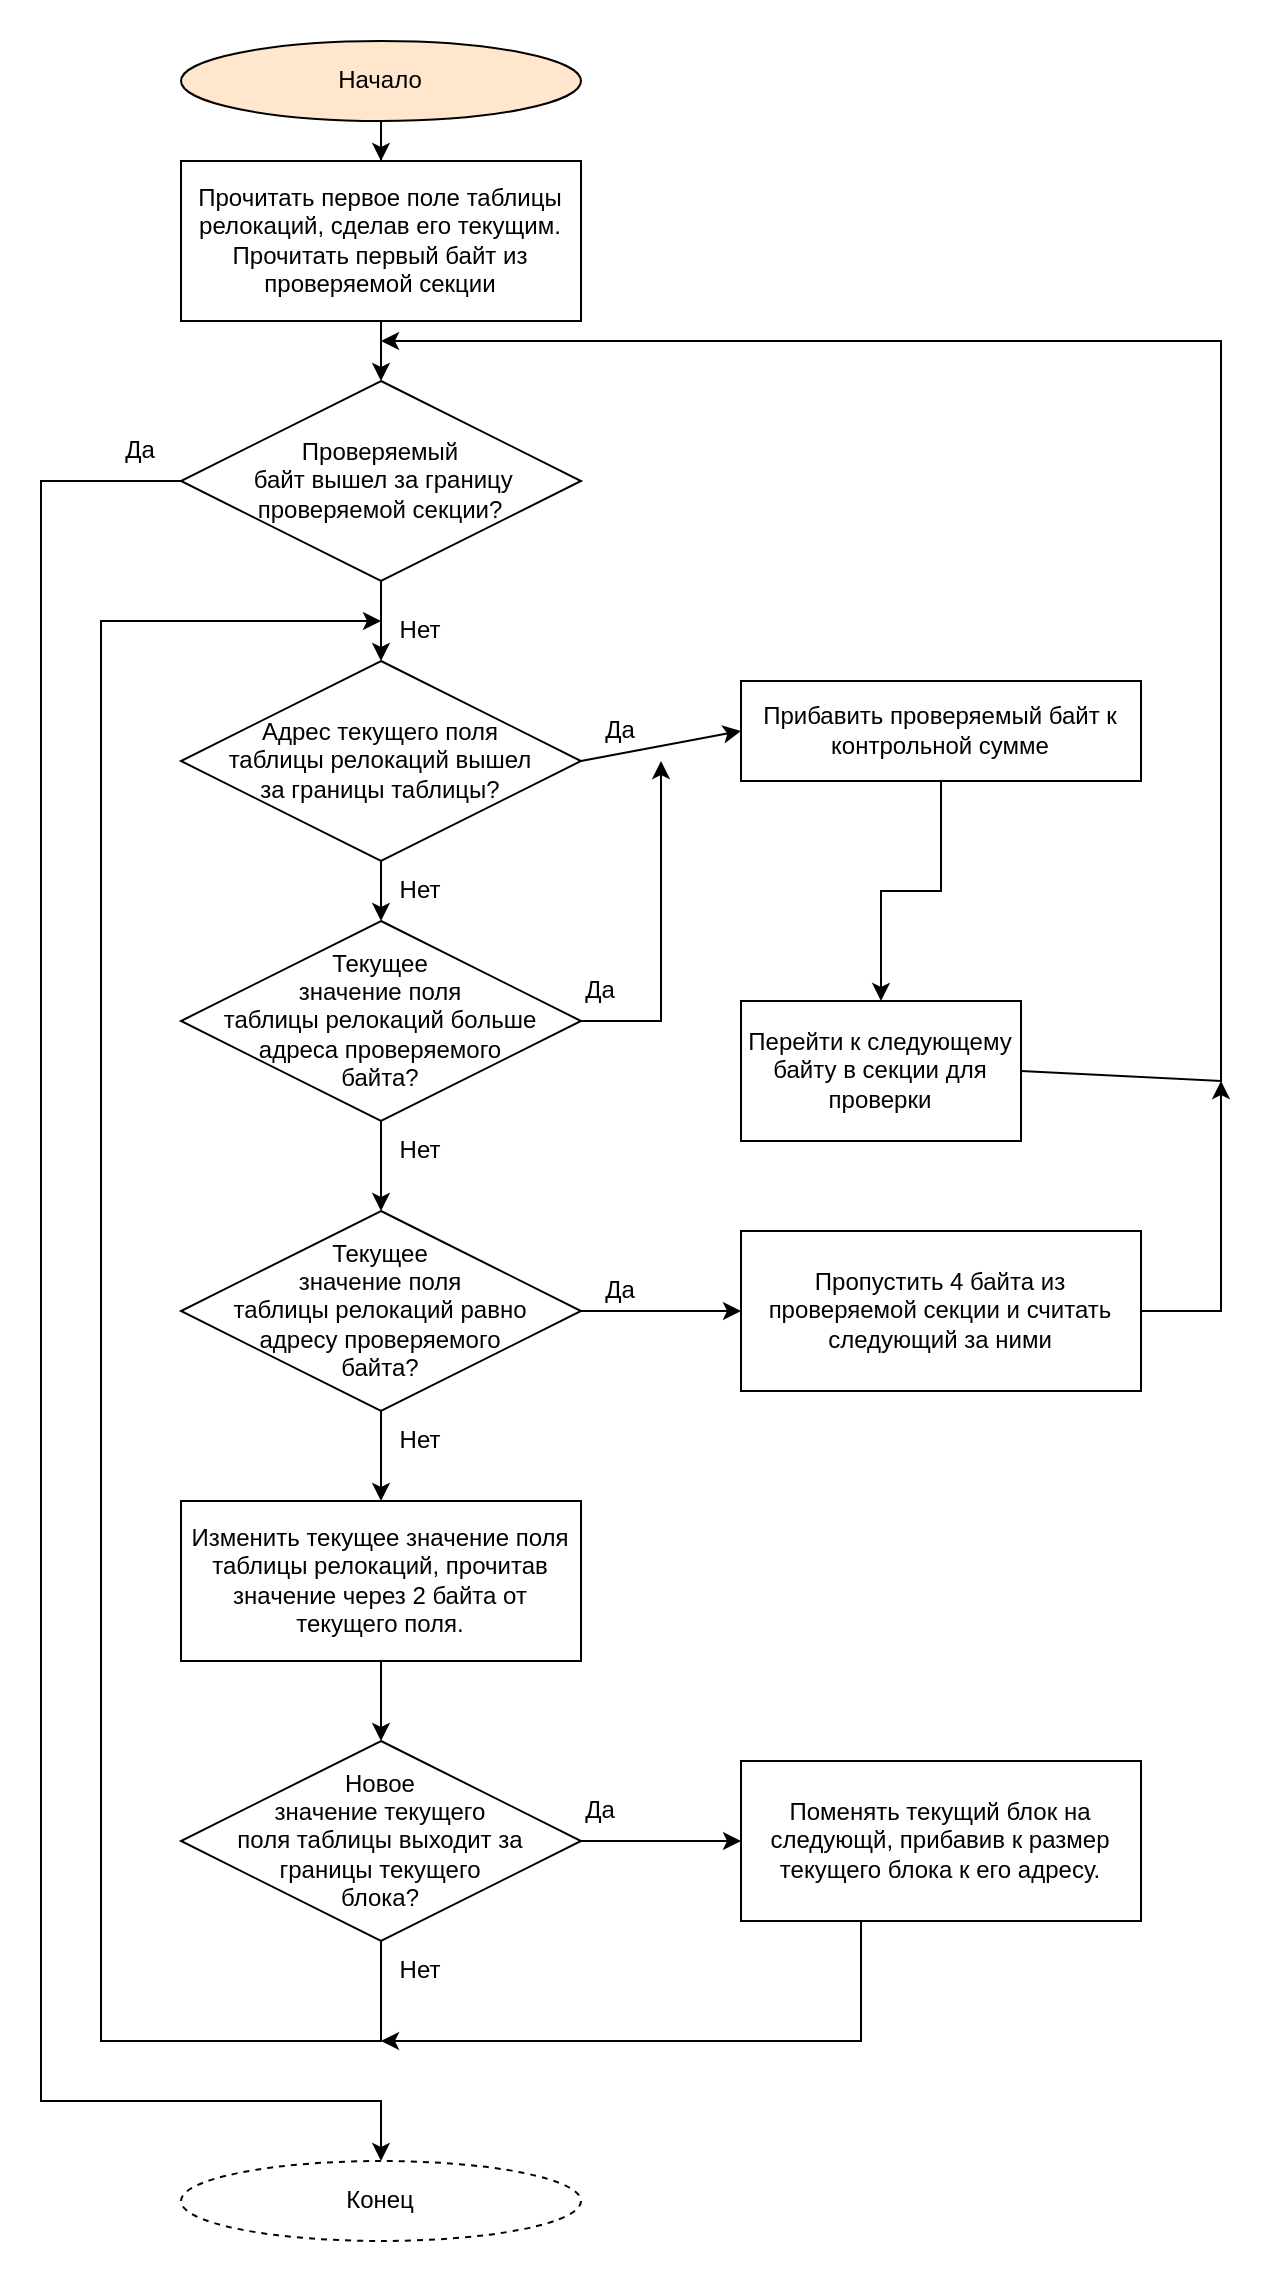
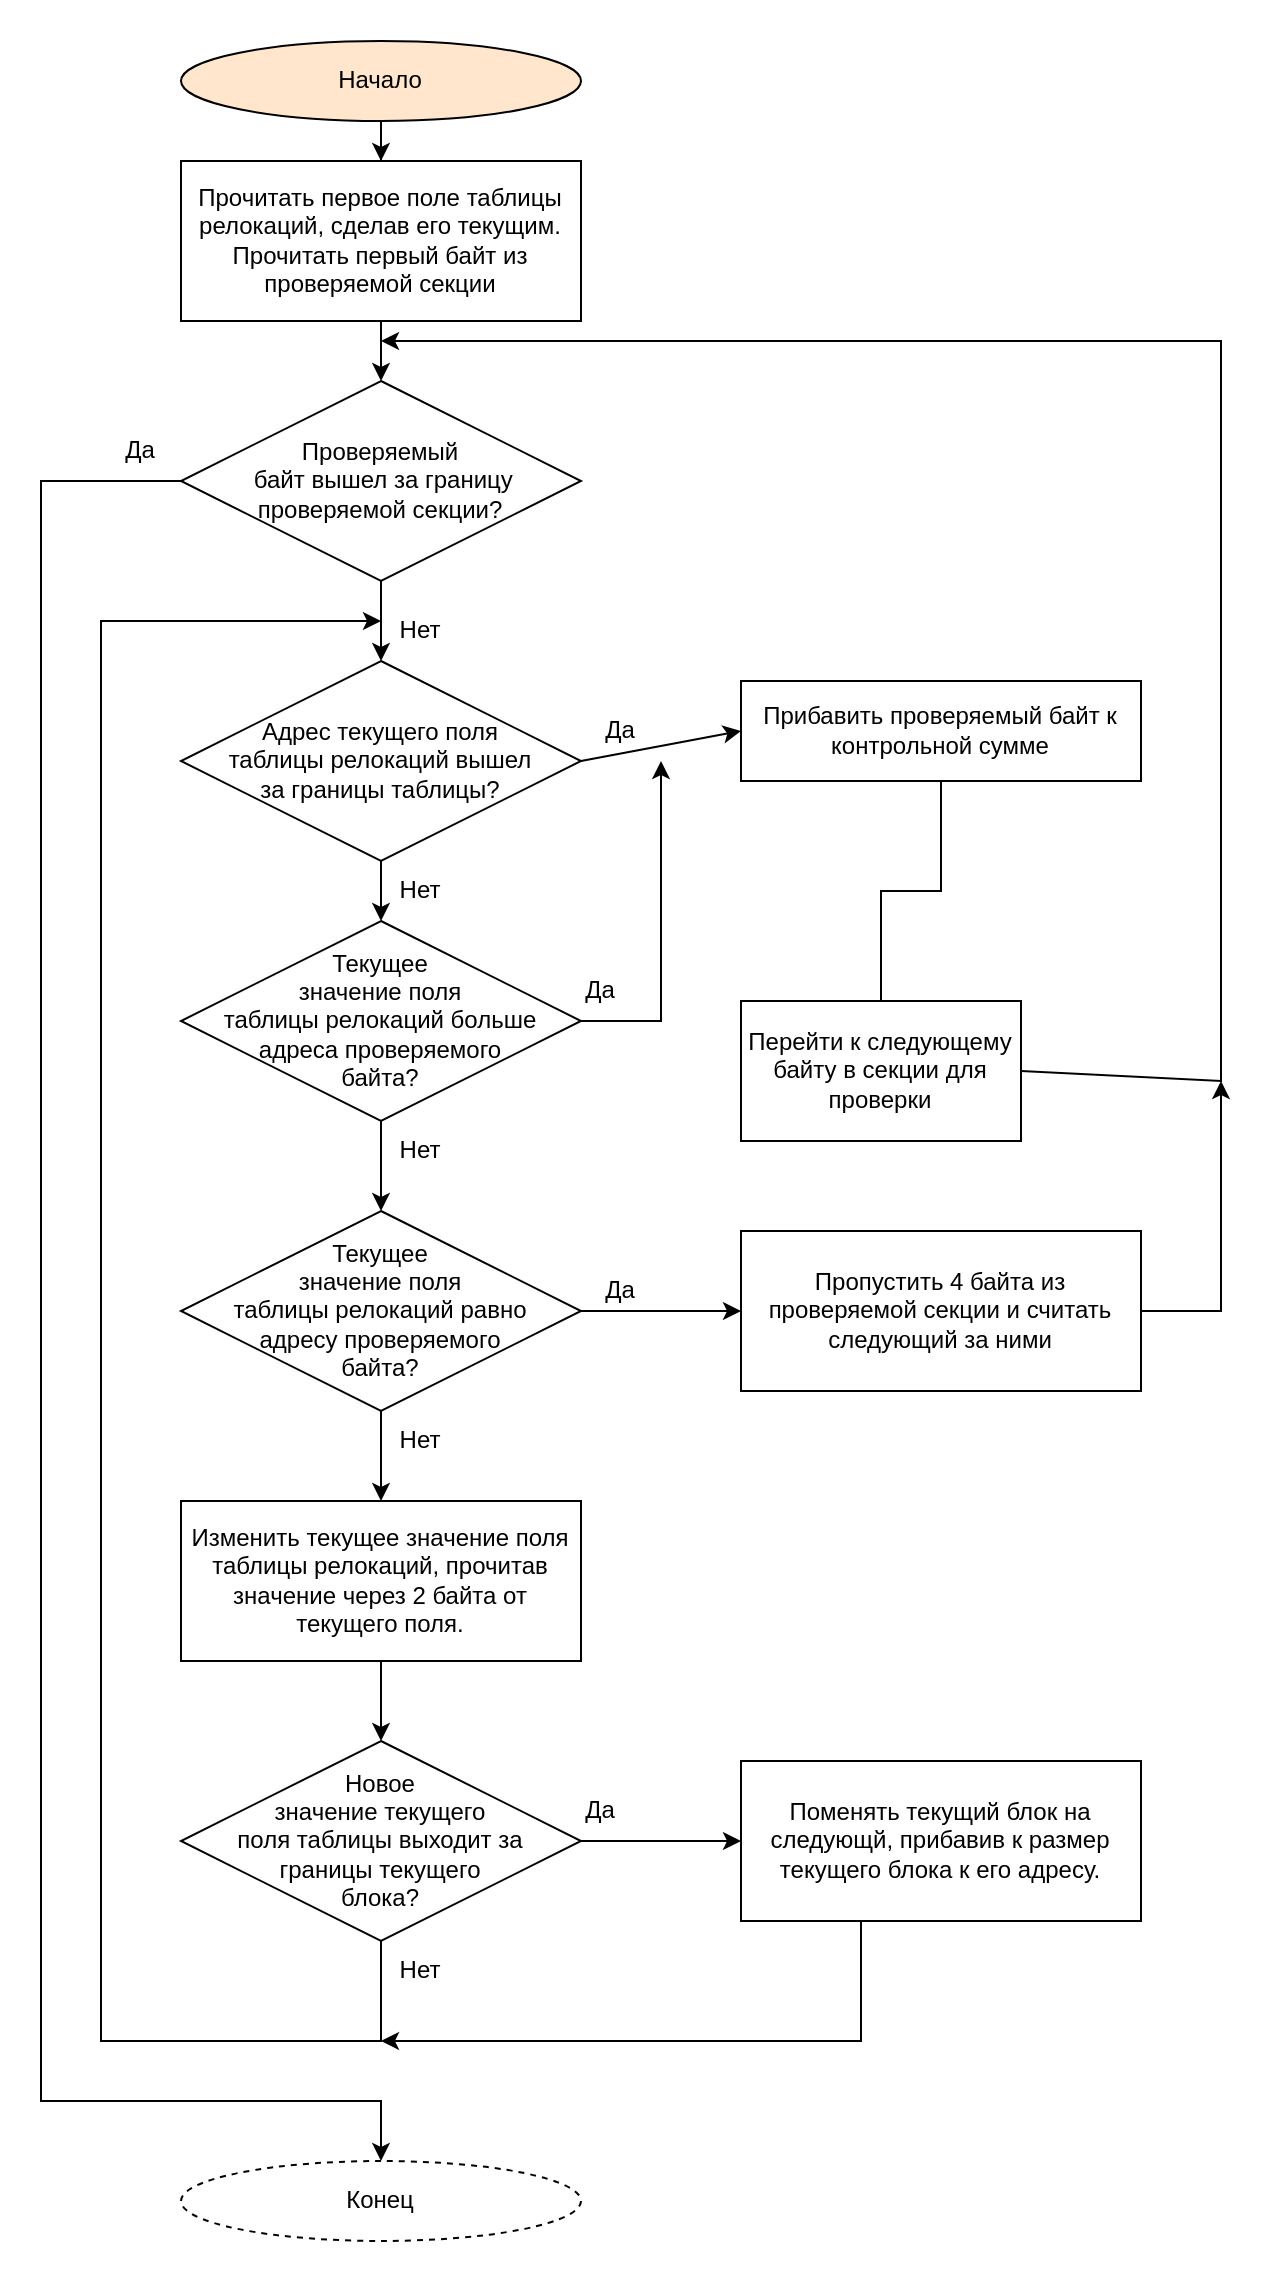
- <mxCell id="12" value="" style="edgeStyle=orthogonalEdgeStyle;rounded=0;orthogonalLoop=1;jettySize=auto;html=1;" edge="1" parent="1" source="13" target="14"><mxGeometry relative="1" as="geometry" /></mxCell>
+ <mxCell id="12" value="" style="edgeStyle=orthogonalEdgeStyle;rounded=0;orthogonalLoop=1;jettySize=auto;html=1;endArrow=none;" edge="1" parent="1" source="13" target="14"><mxGeometry relative="1" as="geometry" /></mxCell>
